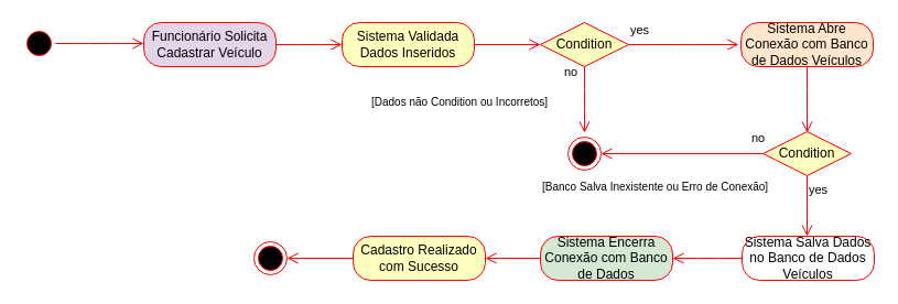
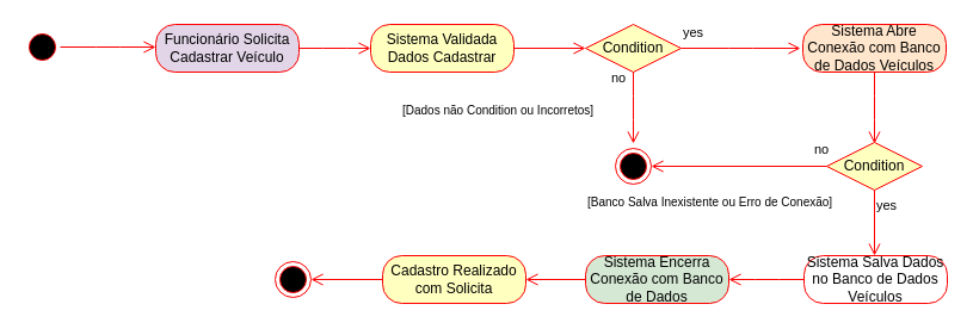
- <mxCell id="6" value="Sistema Validada Dados Inseridos" style="rounded=1;whiteSpace=wrap;html=1;arcSize=40;fontColor=#000000;fillColor=#ffffc0;strokeColor=#ff0000;" parent="1" vertex="1"><mxGeometry x="310" y="20" width="120" height="40" as="geometry" /></mxCell>
+ <mxCell id="6" value="Sistema Validada Dados Cadastrar" style="rounded=1;whiteSpace=wrap;html=1;arcSize=40;fontColor=#000000;fillColor=#ffffc0;strokeColor=#ff0000;" parent="1" vertex="1"><mxGeometry x="310" y="20" width="120" height="40" as="geometry" /></mxCell>
- <mxCell id="23" value="Cadastro Realizado com Sucesso" style="rounded=1;whiteSpace=wrap;html=1;arcSize=40;fontColor=#000000;fillColor=#ffffc0;strokeColor=#ff0000;" parent="1" vertex="1"><mxGeometry x="320" y="214" width="120" height="40" as="geometry" /></mxCell>
+ <mxCell id="23" value="Cadastro Realizado com Solicita" style="rounded=1;whiteSpace=wrap;html=1;arcSize=40;fontColor=#000000;fillColor=#ffffc0;strokeColor=#ff0000;" parent="1" vertex="1"><mxGeometry x="320" y="214" width="120" height="40" as="geometry" /></mxCell>
